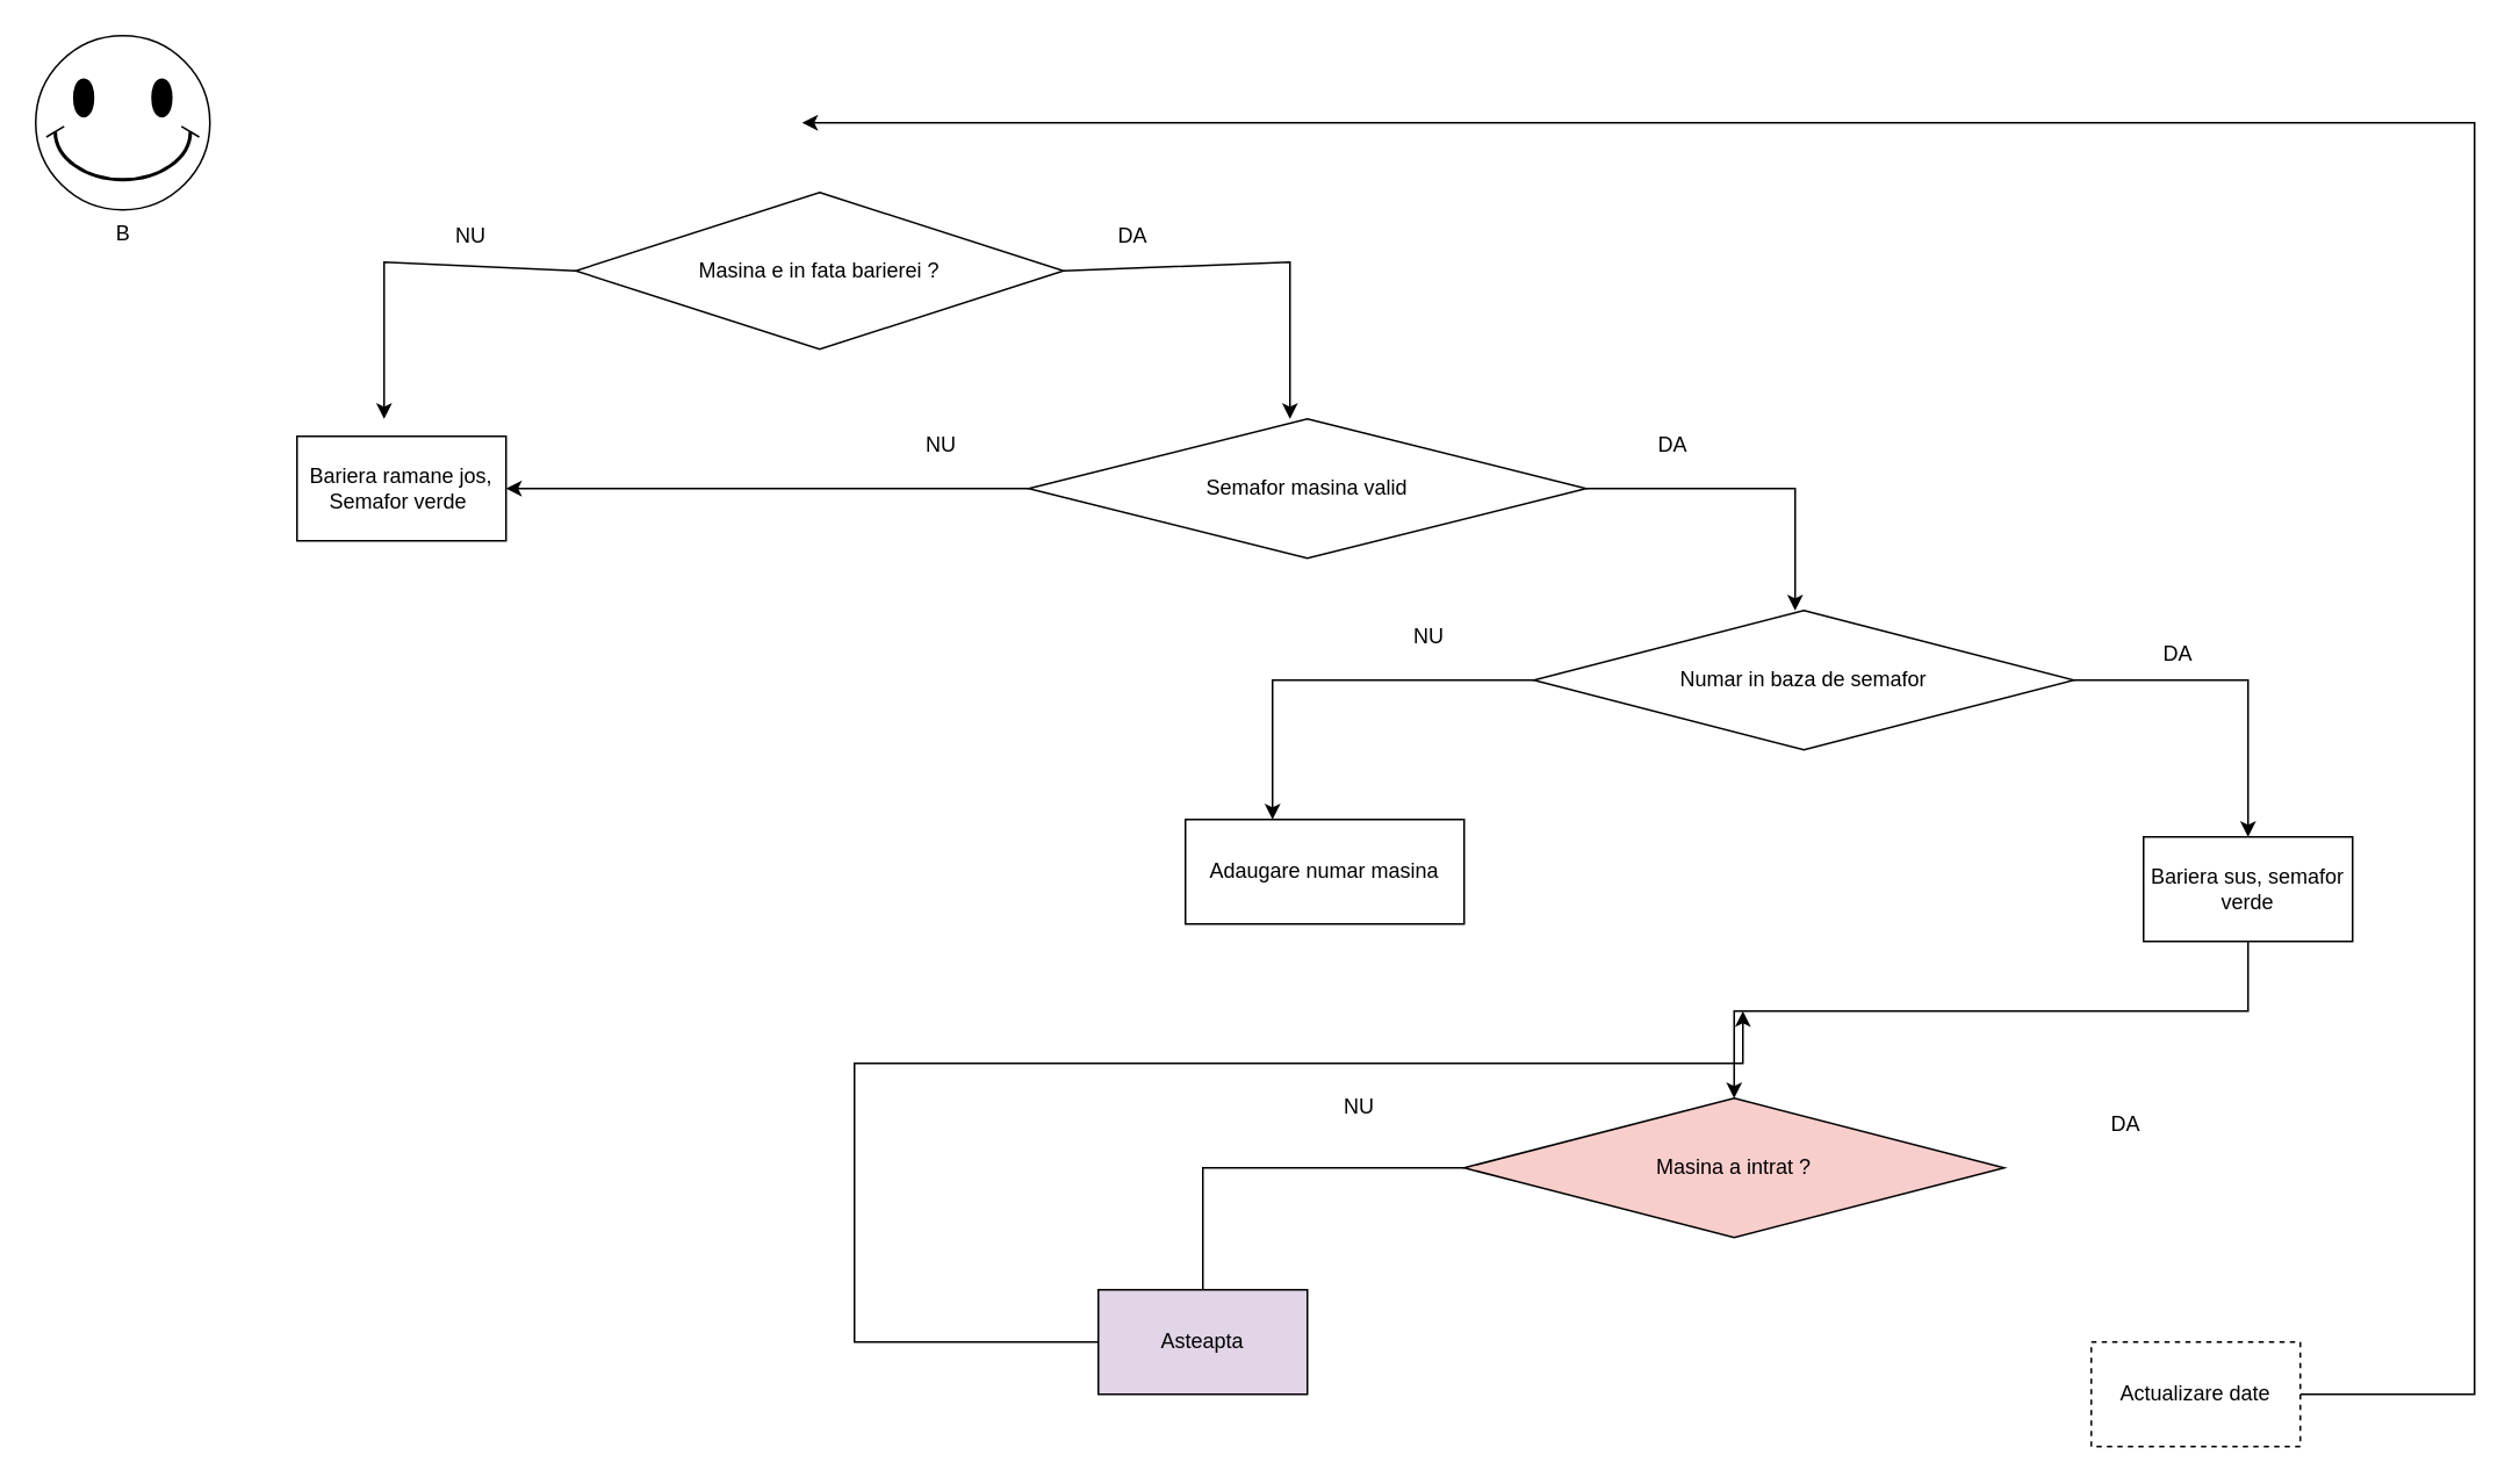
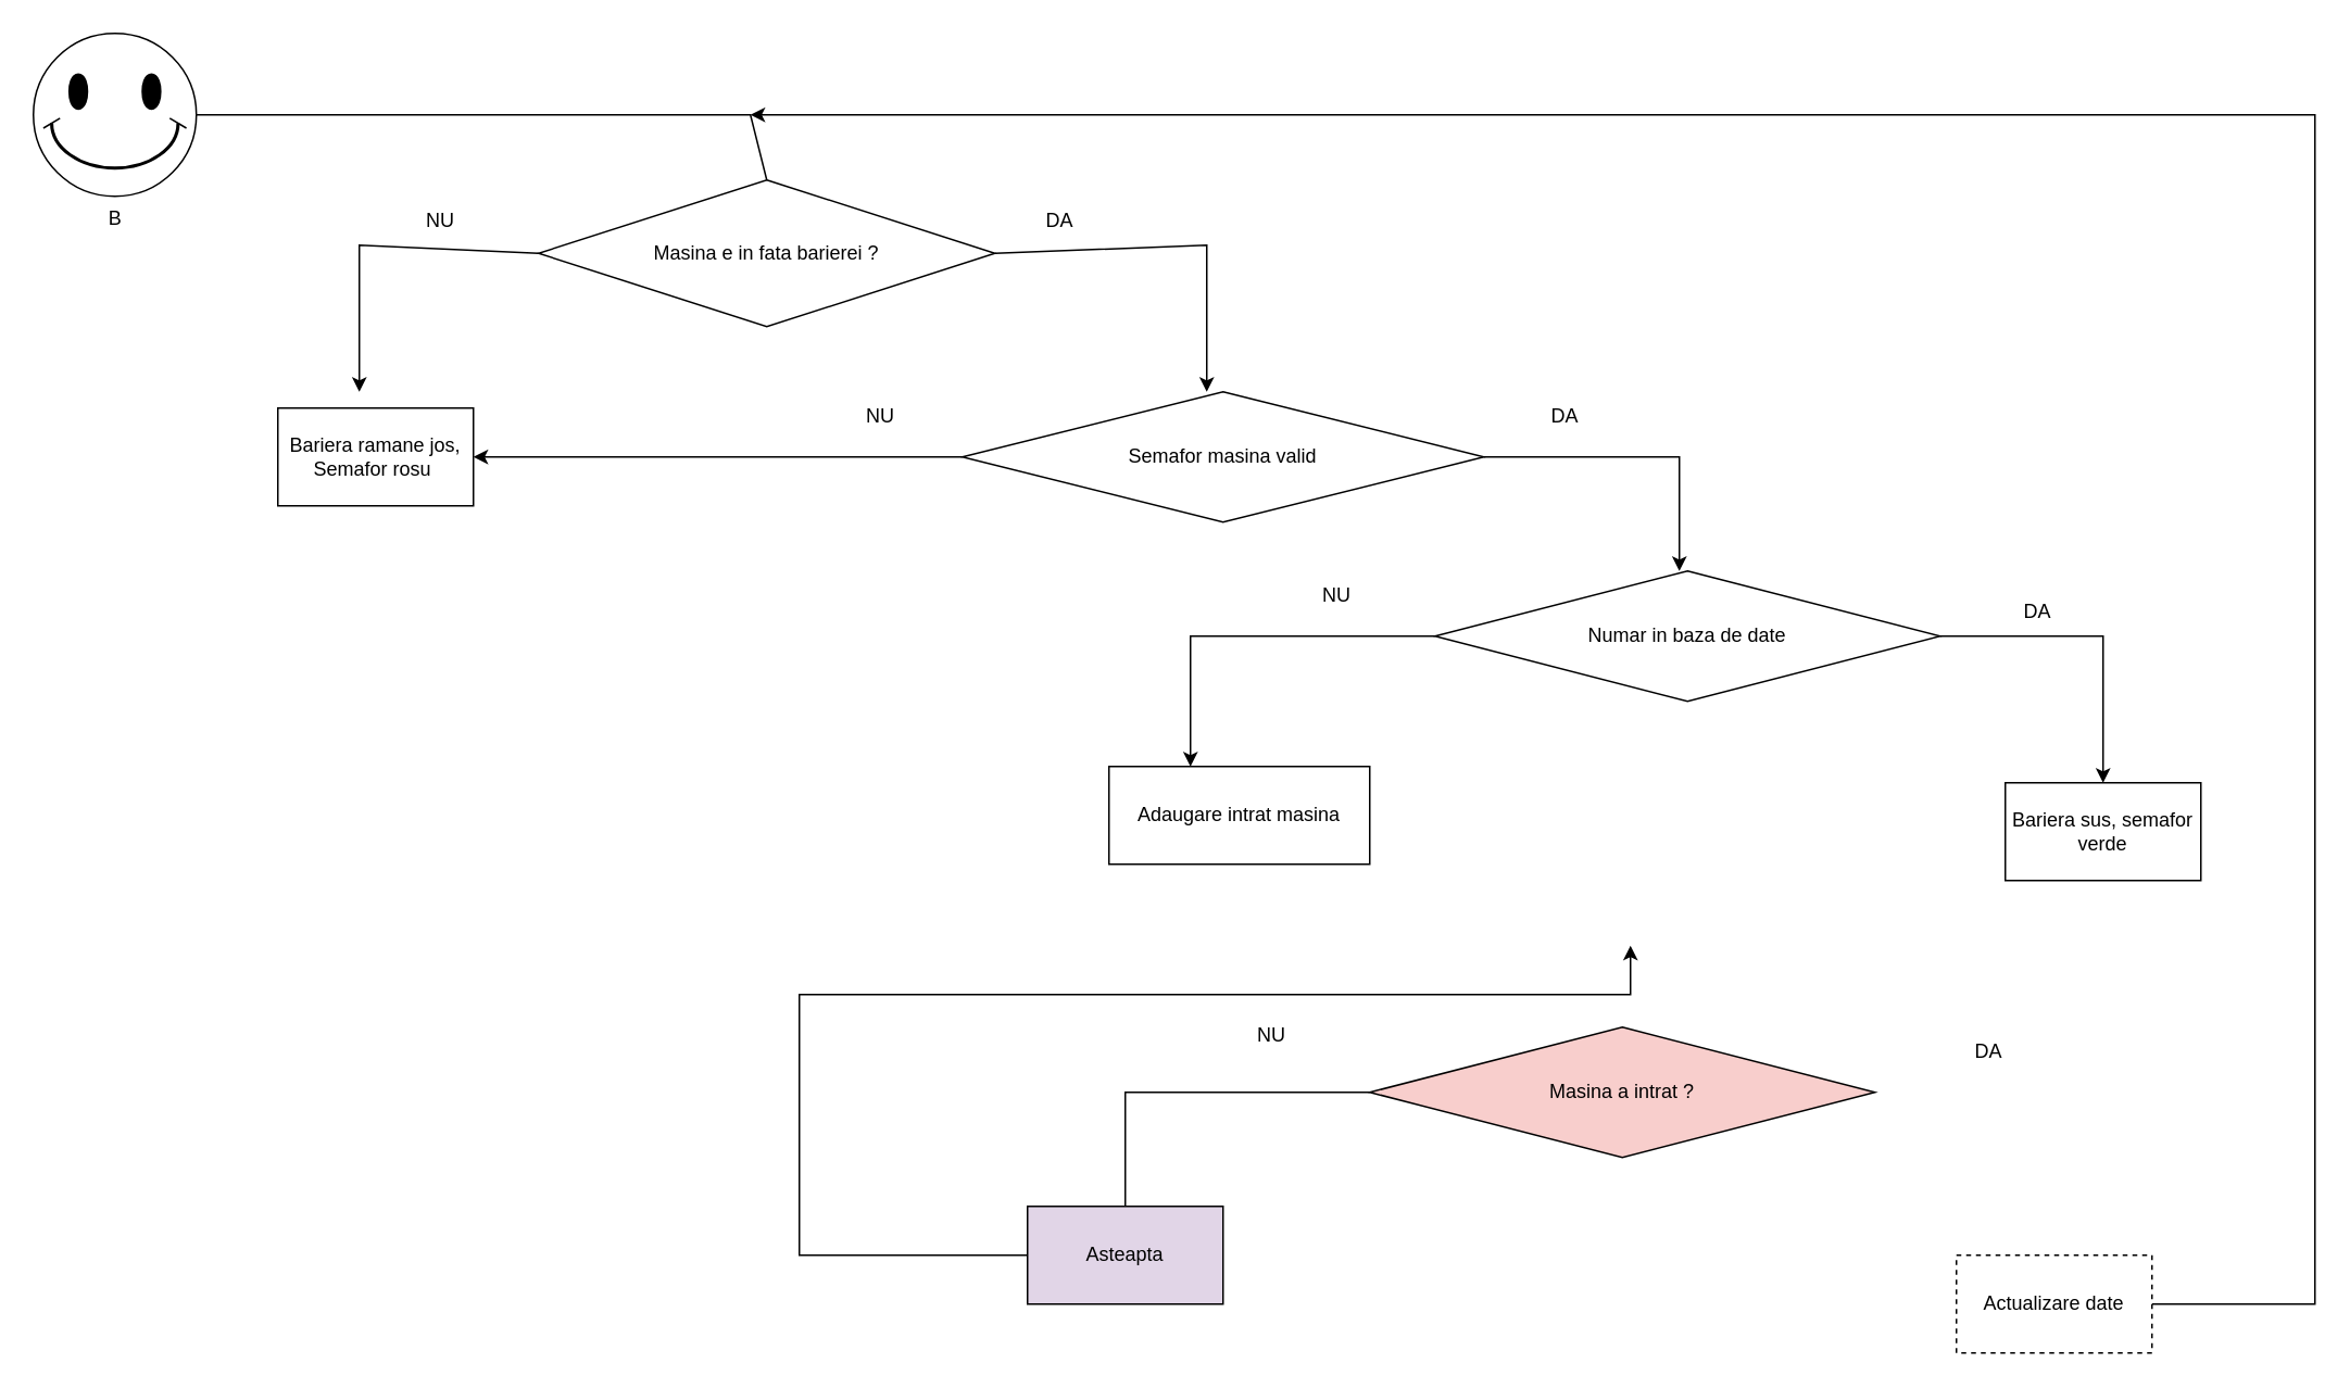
+ <mxCell id="3" value="" style="endArrow=none;html=1;rounded=0;exitX=1;exitY=0.5;exitDx=0;exitDy=0;exitPerimeter=0;entryX=0.5;entryY=0;entryDx=0;entryDy=0;" edge="1" parent="1" source="2" target="4"><mxGeometry width="50" height="50" relative="1" as="geometry"><mxPoint x="330" y="260" as="sourcePoint" /><mxPoint x="460" y="70" as="targetPoint" /><Array as="points"><mxPoint x="460" y="70" /></Array></mxGeometry></mxCell>
- <mxCell id="7" value="Bariera ramane jos,&lt;br&gt;Semafor verde&amp;nbsp;" style="rounded=0;whiteSpace=wrap;html=1;" vertex="1" parent="1"><mxGeometry x="170" y="250" width="120" height="60" as="geometry" /></mxCell>
+ <mxCell id="7" value="Bariera ramane jos,&lt;br&gt;Semafor rosu&amp;nbsp;" style="rounded=0;whiteSpace=wrap;html=1;" vertex="1" parent="1"><mxGeometry x="170" y="250" width="120" height="60" as="geometry" /></mxCell>
- <mxCell id="15" value="Numar in baza de semafor" style="rhombus;whiteSpace=wrap;html=1;" vertex="1" parent="1"><mxGeometry x="880" y="350" width="310" height="80" as="geometry" /></mxCell>
+ <mxCell id="15" value="Numar in baza de date" style="rhombus;whiteSpace=wrap;html=1;" vertex="1" parent="1"><mxGeometry x="880" y="350" width="310" height="80" as="geometry" /></mxCell>
- <mxCell id="22" value="Adaugare numar masina" style="rounded=0;whiteSpace=wrap;html=1;" vertex="1" parent="1"><mxGeometry x="680" y="470" width="160" height="60" as="geometry" /></mxCell>
+ <mxCell id="22" value="Adaugare intrat masina" style="rounded=0;whiteSpace=wrap;html=1;" vertex="1" parent="1"><mxGeometry x="680" y="470" width="160" height="60" as="geometry" /></mxCell>
- <mxCell id="18" style="edgeStyle=orthogonalEdgeStyle;rounded=0;orthogonalLoop=1;jettySize=auto;html=1;entryX=0.5;entryY=0;entryDx=0;entryDy=0;" edge="1" parent="1" source="19" target="25"><mxGeometry relative="1" as="geometry"><mxPoint x="1290" y="600" as="targetPoint" /><Array as="points"><mxPoint x="1290" y="580" /><mxPoint x="995" y="580" /></Array></mxGeometry></mxCell>
